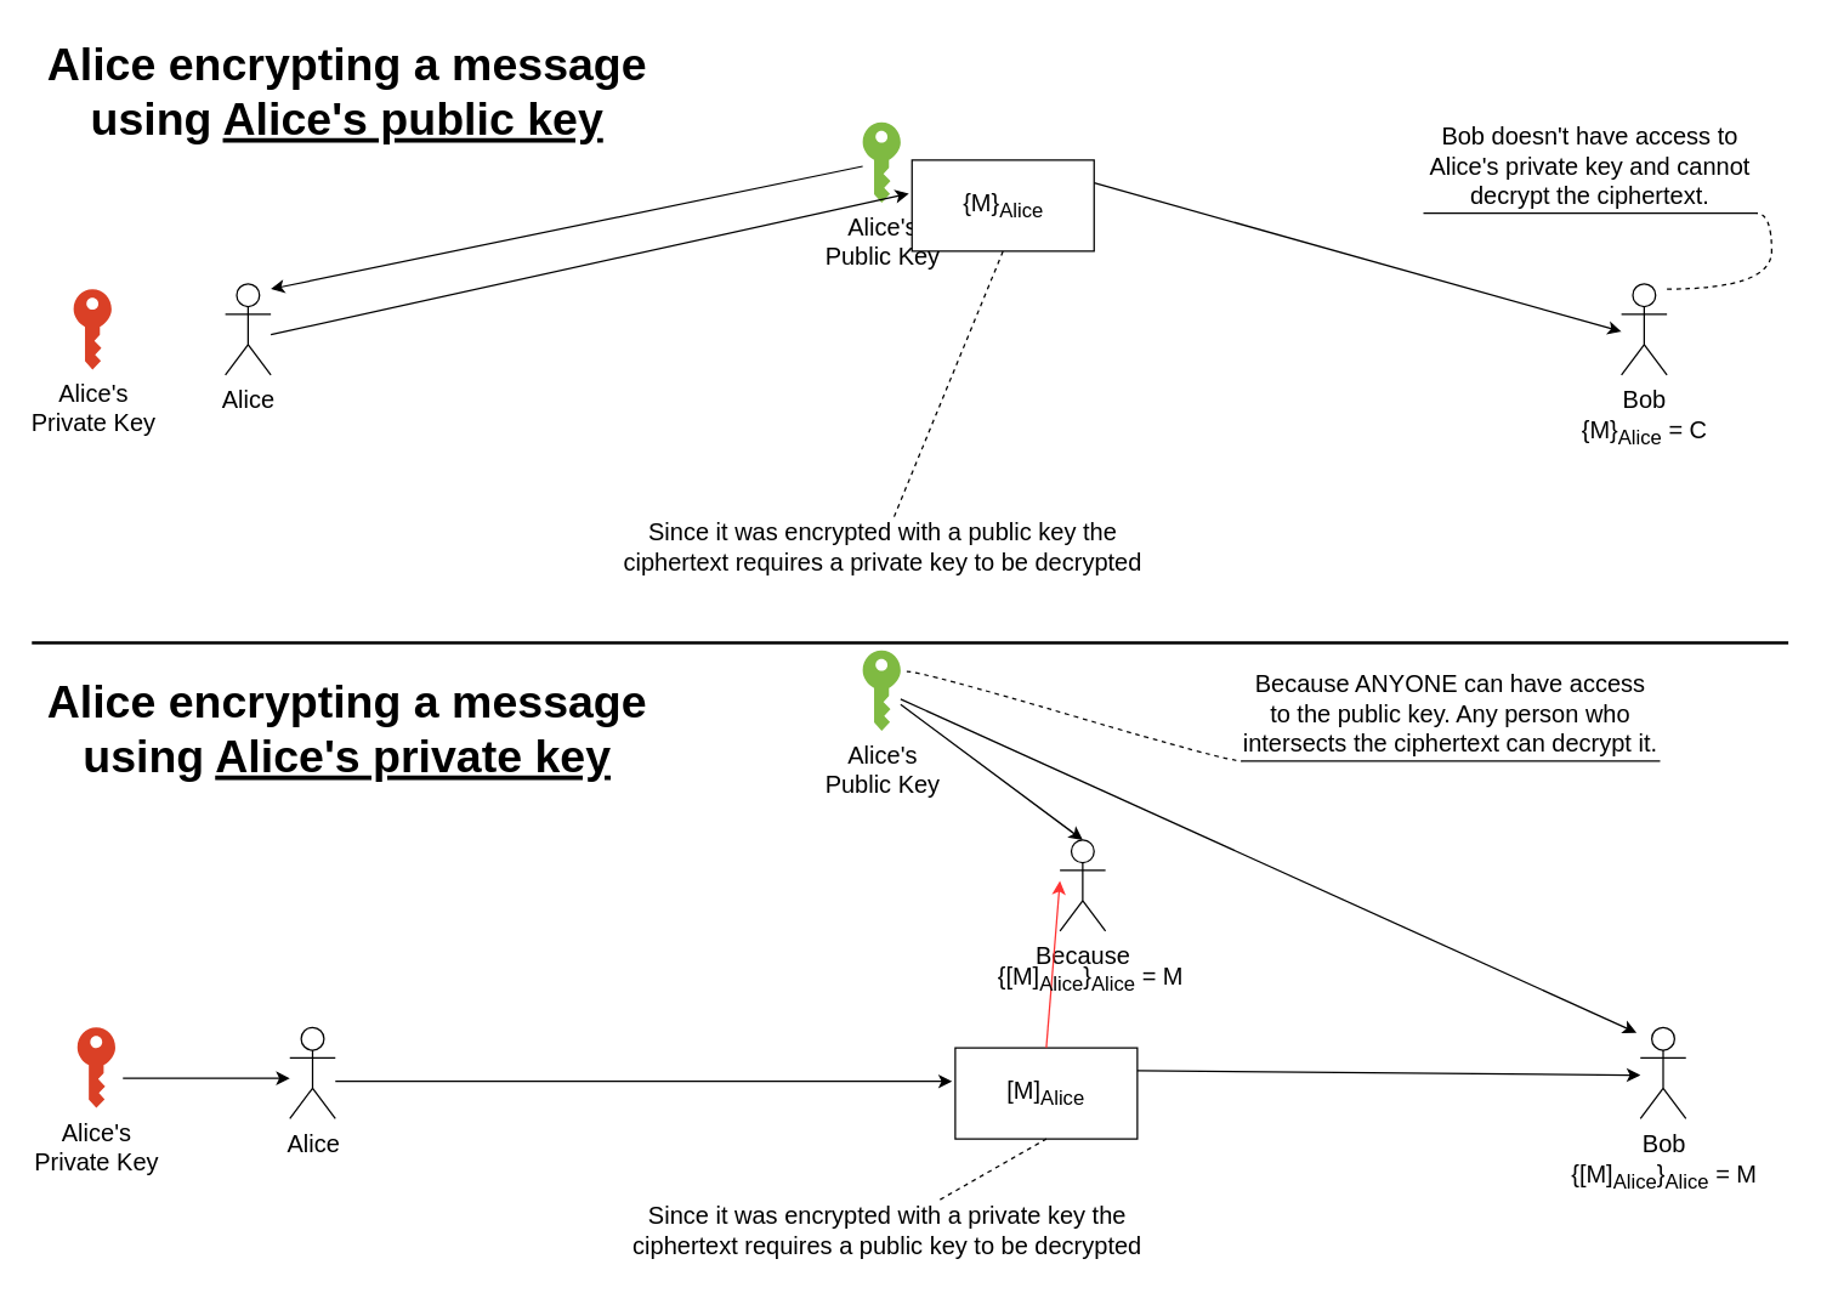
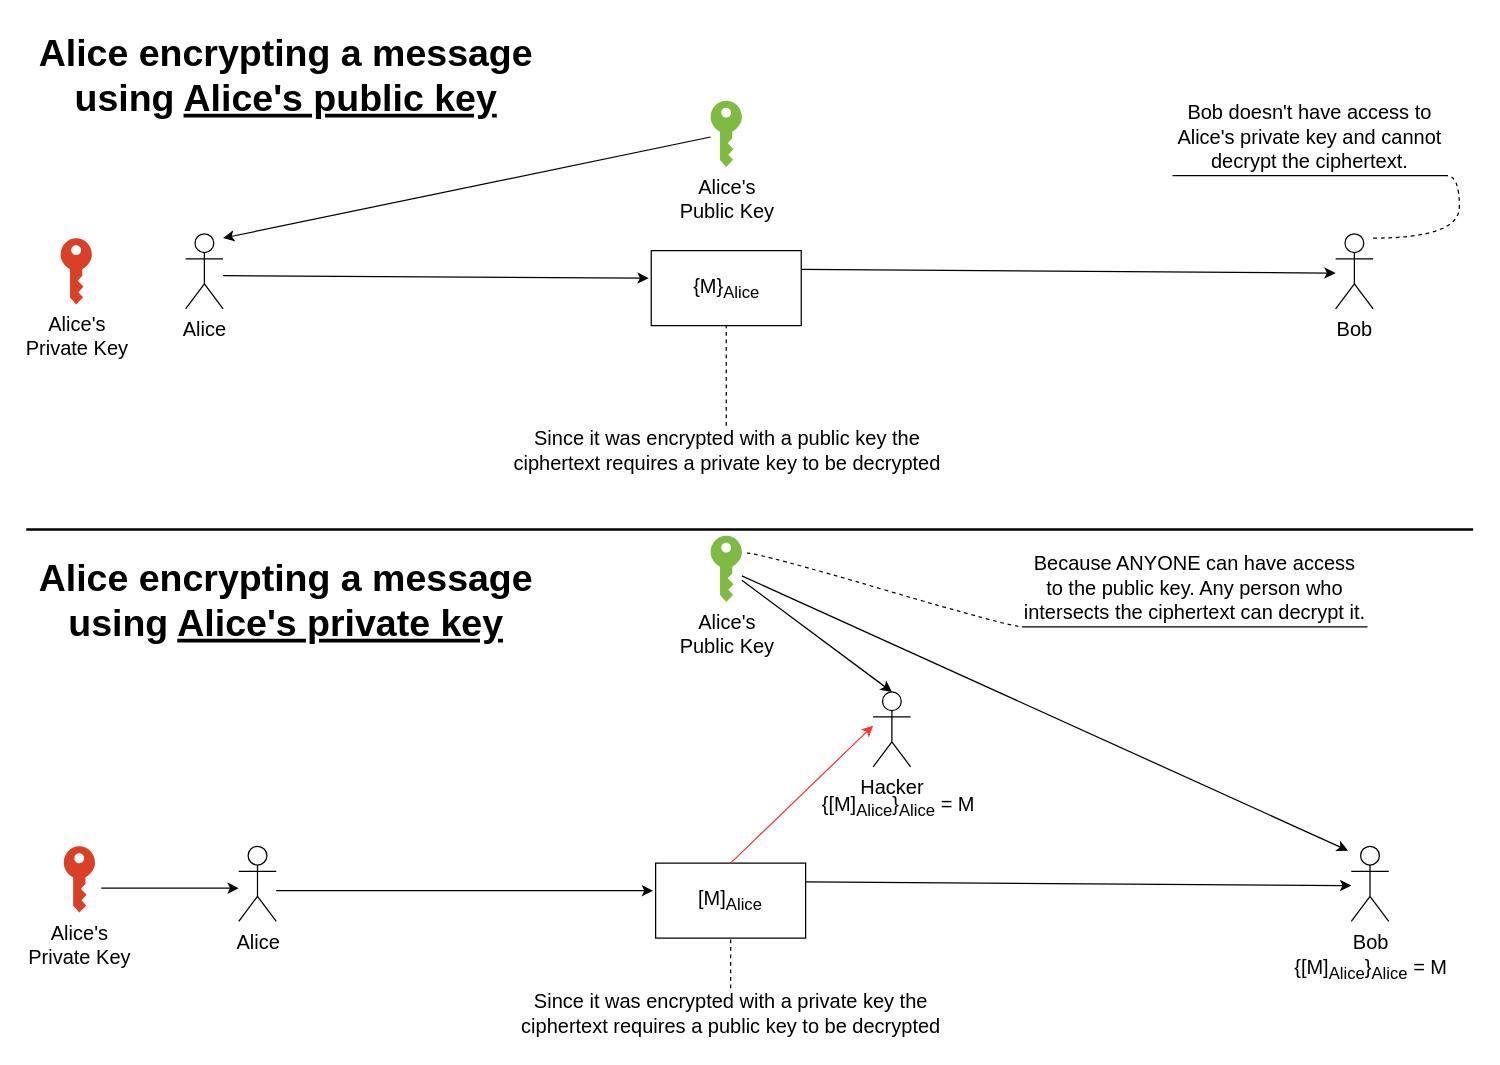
- <mxCell id="8" value="{M}&lt;sub&gt;Alice&lt;/sub&gt;" style="rounded=0;whiteSpace=wrap;html=1;fontSize=16;" parent="1" vertex="1"><mxGeometry x="600.5" y="105" width="120" height="60" as="geometry" /></mxCell>
+ <mxCell id="8" value="{M}&lt;sub&gt;Alice&lt;/sub&gt;" style="rounded=0;whiteSpace=wrap;html=1;fontSize=16;" parent="1" vertex="1"><mxGeometry x="520.5" y="200" width="120" height="60" as="geometry" /></mxCell>
- <mxCell id="35" value="{M}&lt;sub&gt;Alice&lt;/sub&gt; = C" style="text;html=1;align=center;verticalAlign=middle;resizable=0;points=[];autosize=1;fontSize=16;" parent="1" vertex="1"><mxGeometry x="1033" y="270" width="100" height="30" as="geometry" /></mxCell>
- <mxCell id="27" value="Because" style="shape=umlActor;verticalLabelPosition=bottom;labelBackgroundColor=#ffffff;verticalAlign=top;html=1;outlineConnect=0;fontSize=16;" parent="1" vertex="1"><mxGeometry x="698" y="553" width="30" height="60" as="geometry" /></mxCell>
+ <mxCell id="27" value="Hacker" style="shape=umlActor;verticalLabelPosition=bottom;labelBackgroundColor=#ffffff;verticalAlign=top;html=1;outlineConnect=0;fontSize=16;" parent="1" vertex="1"><mxGeometry x="698" y="553" width="30" height="60" as="geometry" /></mxCell>
- <mxCell id="20" value="[M]&lt;sub&gt;Alice&lt;/sub&gt;" style="rounded=0;whiteSpace=wrap;html=1;fontSize=16;" parent="1" vertex="1"><mxGeometry x="629" y="690" width="120" height="60" as="geometry" /></mxCell>
+ <mxCell id="20" value="[M]&lt;sub&gt;Alice&lt;/sub&gt;" style="rounded=0;whiteSpace=wrap;html=1;fontSize=16;" parent="1" vertex="1"><mxGeometry x="524" y="690" width="120" height="60" as="geometry" /></mxCell>
